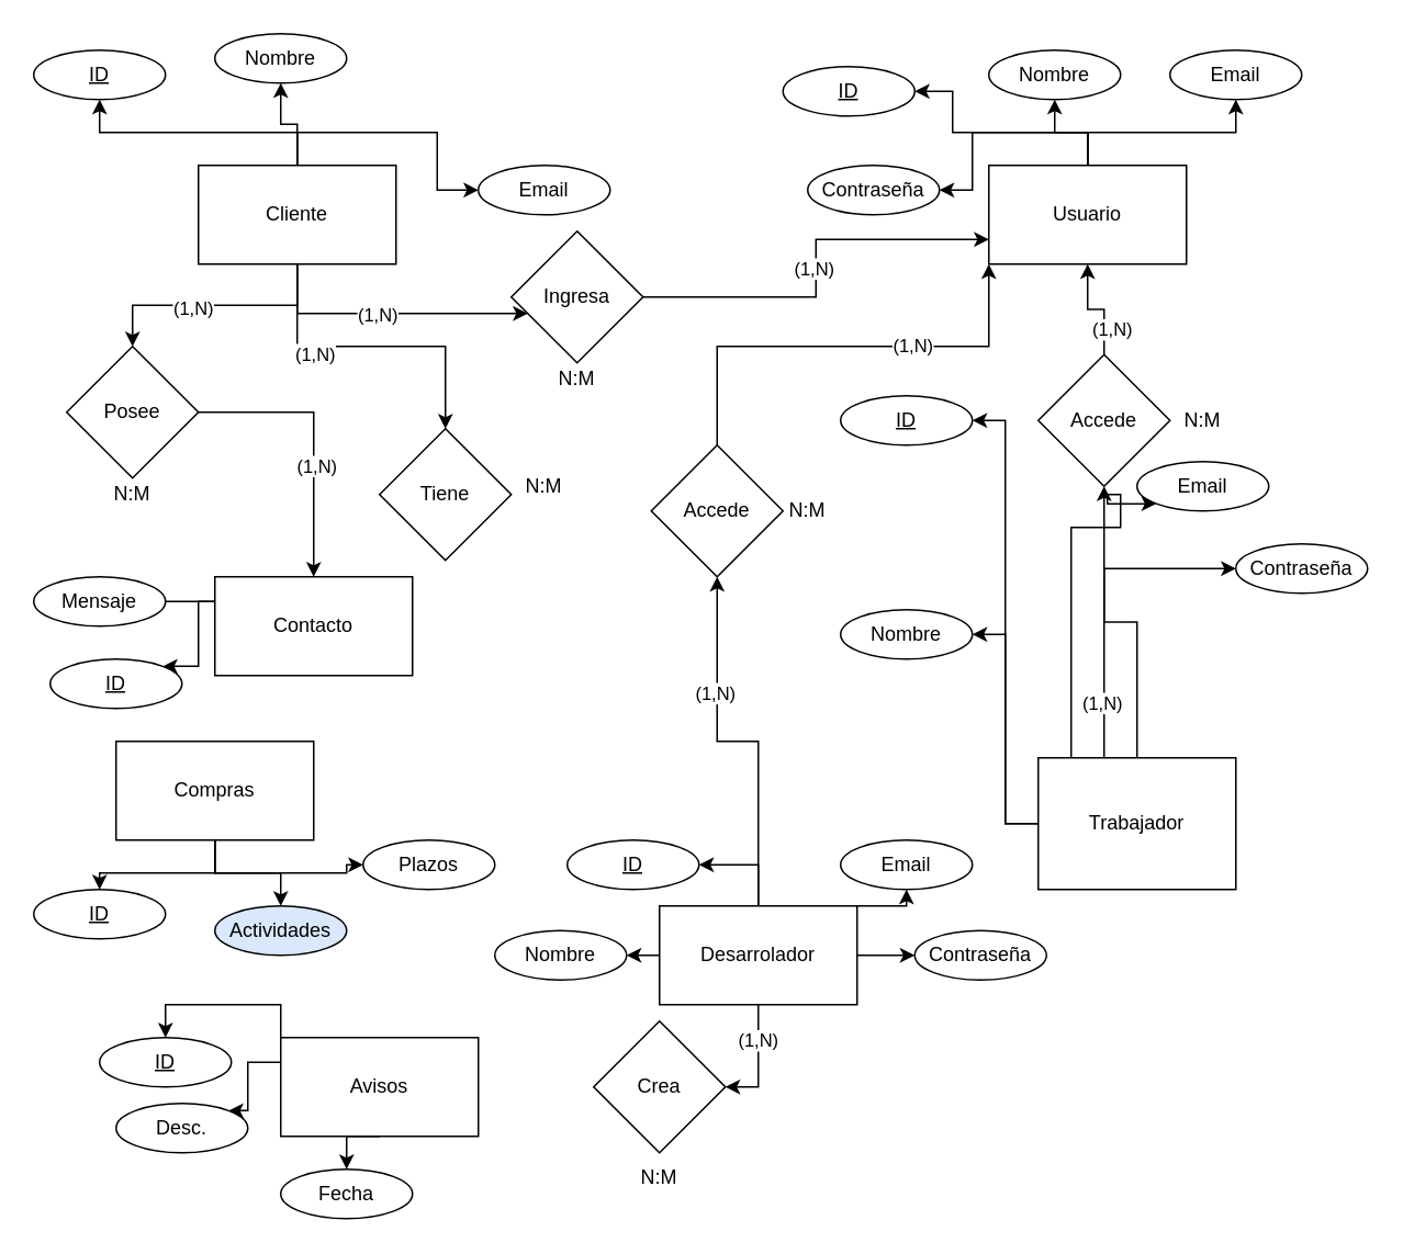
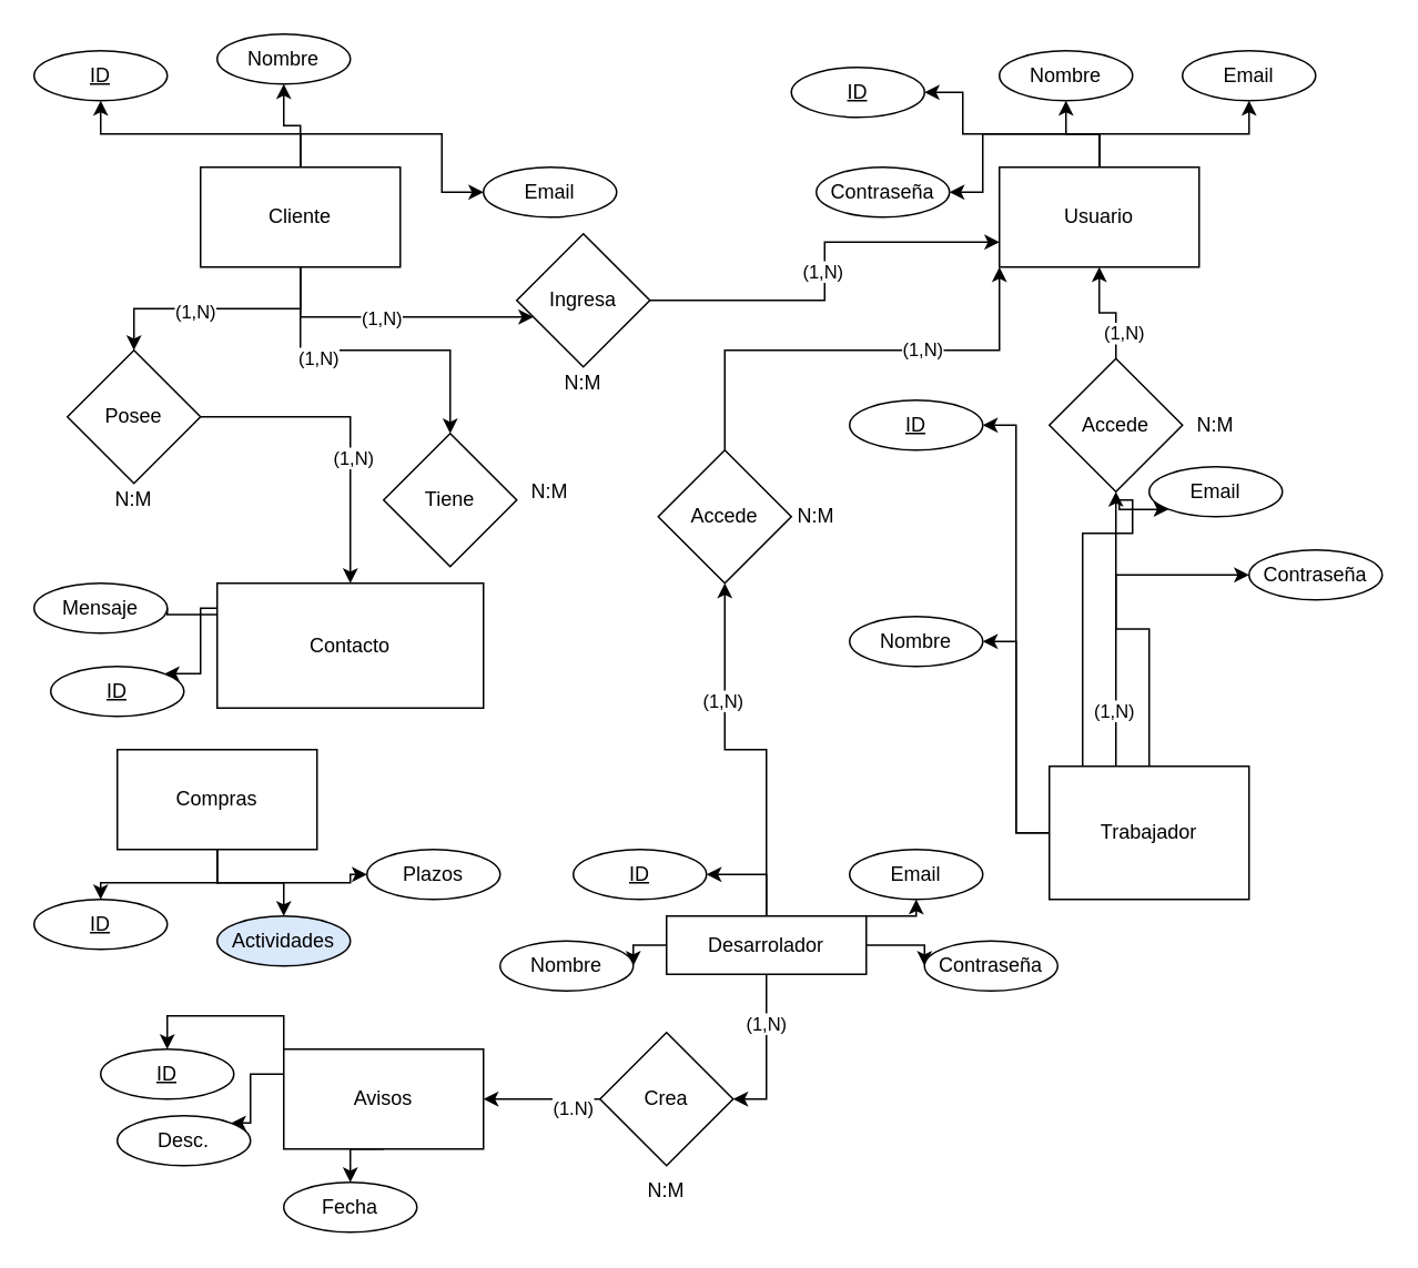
- <mxCell id="25" value="Contacto" style="rounded=0;whiteSpace=wrap;html=1;" vertex="1" parent="1"><mxGeometry x="130" y="350" width="120" height="60" as="geometry" /></mxCell>
+ <mxCell id="25" value="Contacto" style="rounded=0;whiteSpace=wrap;html=1;" vertex="1" parent="1"><mxGeometry x="130" y="350" width="160" height="75" as="geometry" /></mxCell>
- <mxCell id="66" value="Desarrolador" style="rounded=0;whiteSpace=wrap;html=1;" vertex="1" parent="1"><mxGeometry x="400" y="550" width="120" height="60" as="geometry" /></mxCell>
+ <mxCell id="66" value="Desarrolador" style="rounded=0;whiteSpace=wrap;html=1;" vertex="1" parent="1"><mxGeometry x="400" y="550" width="120" height="35" as="geometry" /></mxCell>
+ <mxCell id="74" style="edgeStyle=orthogonalEdgeStyle;rounded=0;orthogonalLoop=1;jettySize=auto;html=1;" edge="1" parent="1" source="76" target="80"><mxGeometry relative="1" as="geometry"><mxPoint x="270" y="660" as="targetPoint" /></mxGeometry></mxCell>
+ <mxCell id="75" value="(1.N)" style="edgeLabel;html=1;align=center;verticalAlign=middle;resizable=0;points=[];" vertex="1" connectable="0" parent="74"><mxGeometry x="-0.52" y="5" relative="1" as="geometry"><mxPoint as="offset" /></mxGeometry></mxCell>
